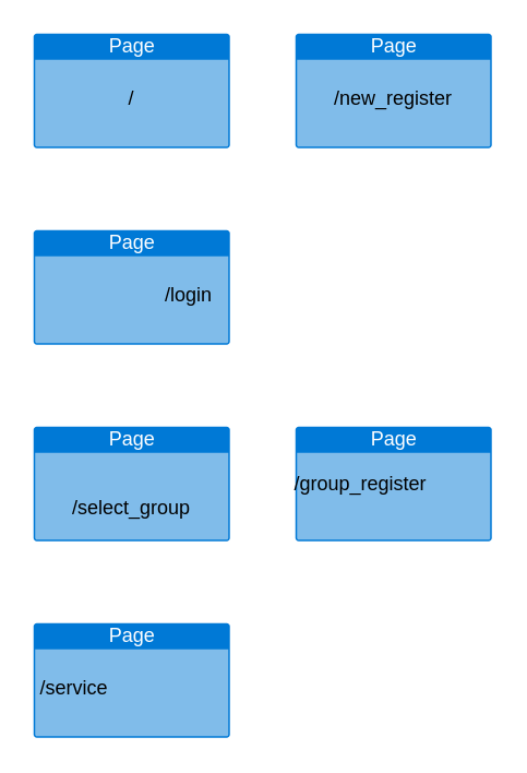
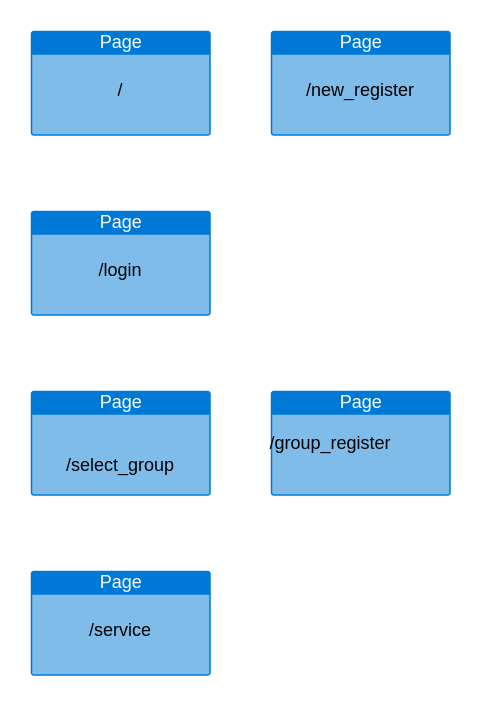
- <mxCell id="8" value="&lt;font color=&quot;#000000&quot;&gt;/login&lt;/font&gt;" style="text;html=1;strokeColor=none;fillColor=none;align=center;verticalAlign=middle;whiteSpace=wrap;rounded=0;" vertex="1" parent="1"><mxGeometry x="95" y="170" width="40" height="20" as="geometry" /></mxCell>
+ <mxCell id="8" value="&lt;font color=&quot;#000000&quot;&gt;/login&lt;/font&gt;" style="text;html=1;strokeColor=none;fillColor=none;align=center;verticalAlign=middle;whiteSpace=wrap;rounded=0;" vertex="1" parent="1"><mxGeometry x="60" y="170" width="40" height="20" as="geometry" /></mxCell>
- <mxCell id="11" value="&lt;font color=&quot;#000000&quot;&gt;/service&lt;/font&gt;" style="text;html=1;strokeColor=none;fillColor=none;align=center;verticalAlign=middle;whiteSpace=wrap;rounded=0;" vertex="1" parent="1"><mxGeometry x="25" y="410" width="40" height="20" as="geometry" /></mxCell>
+ <mxCell id="11" value="&lt;font color=&quot;#000000&quot;&gt;/service&lt;/font&gt;" style="text;html=1;strokeColor=none;fillColor=none;align=center;verticalAlign=middle;whiteSpace=wrap;rounded=0;" vertex="1" parent="1"><mxGeometry x="60" y="410" width="40" height="20" as="geometry" /></mxCell>
